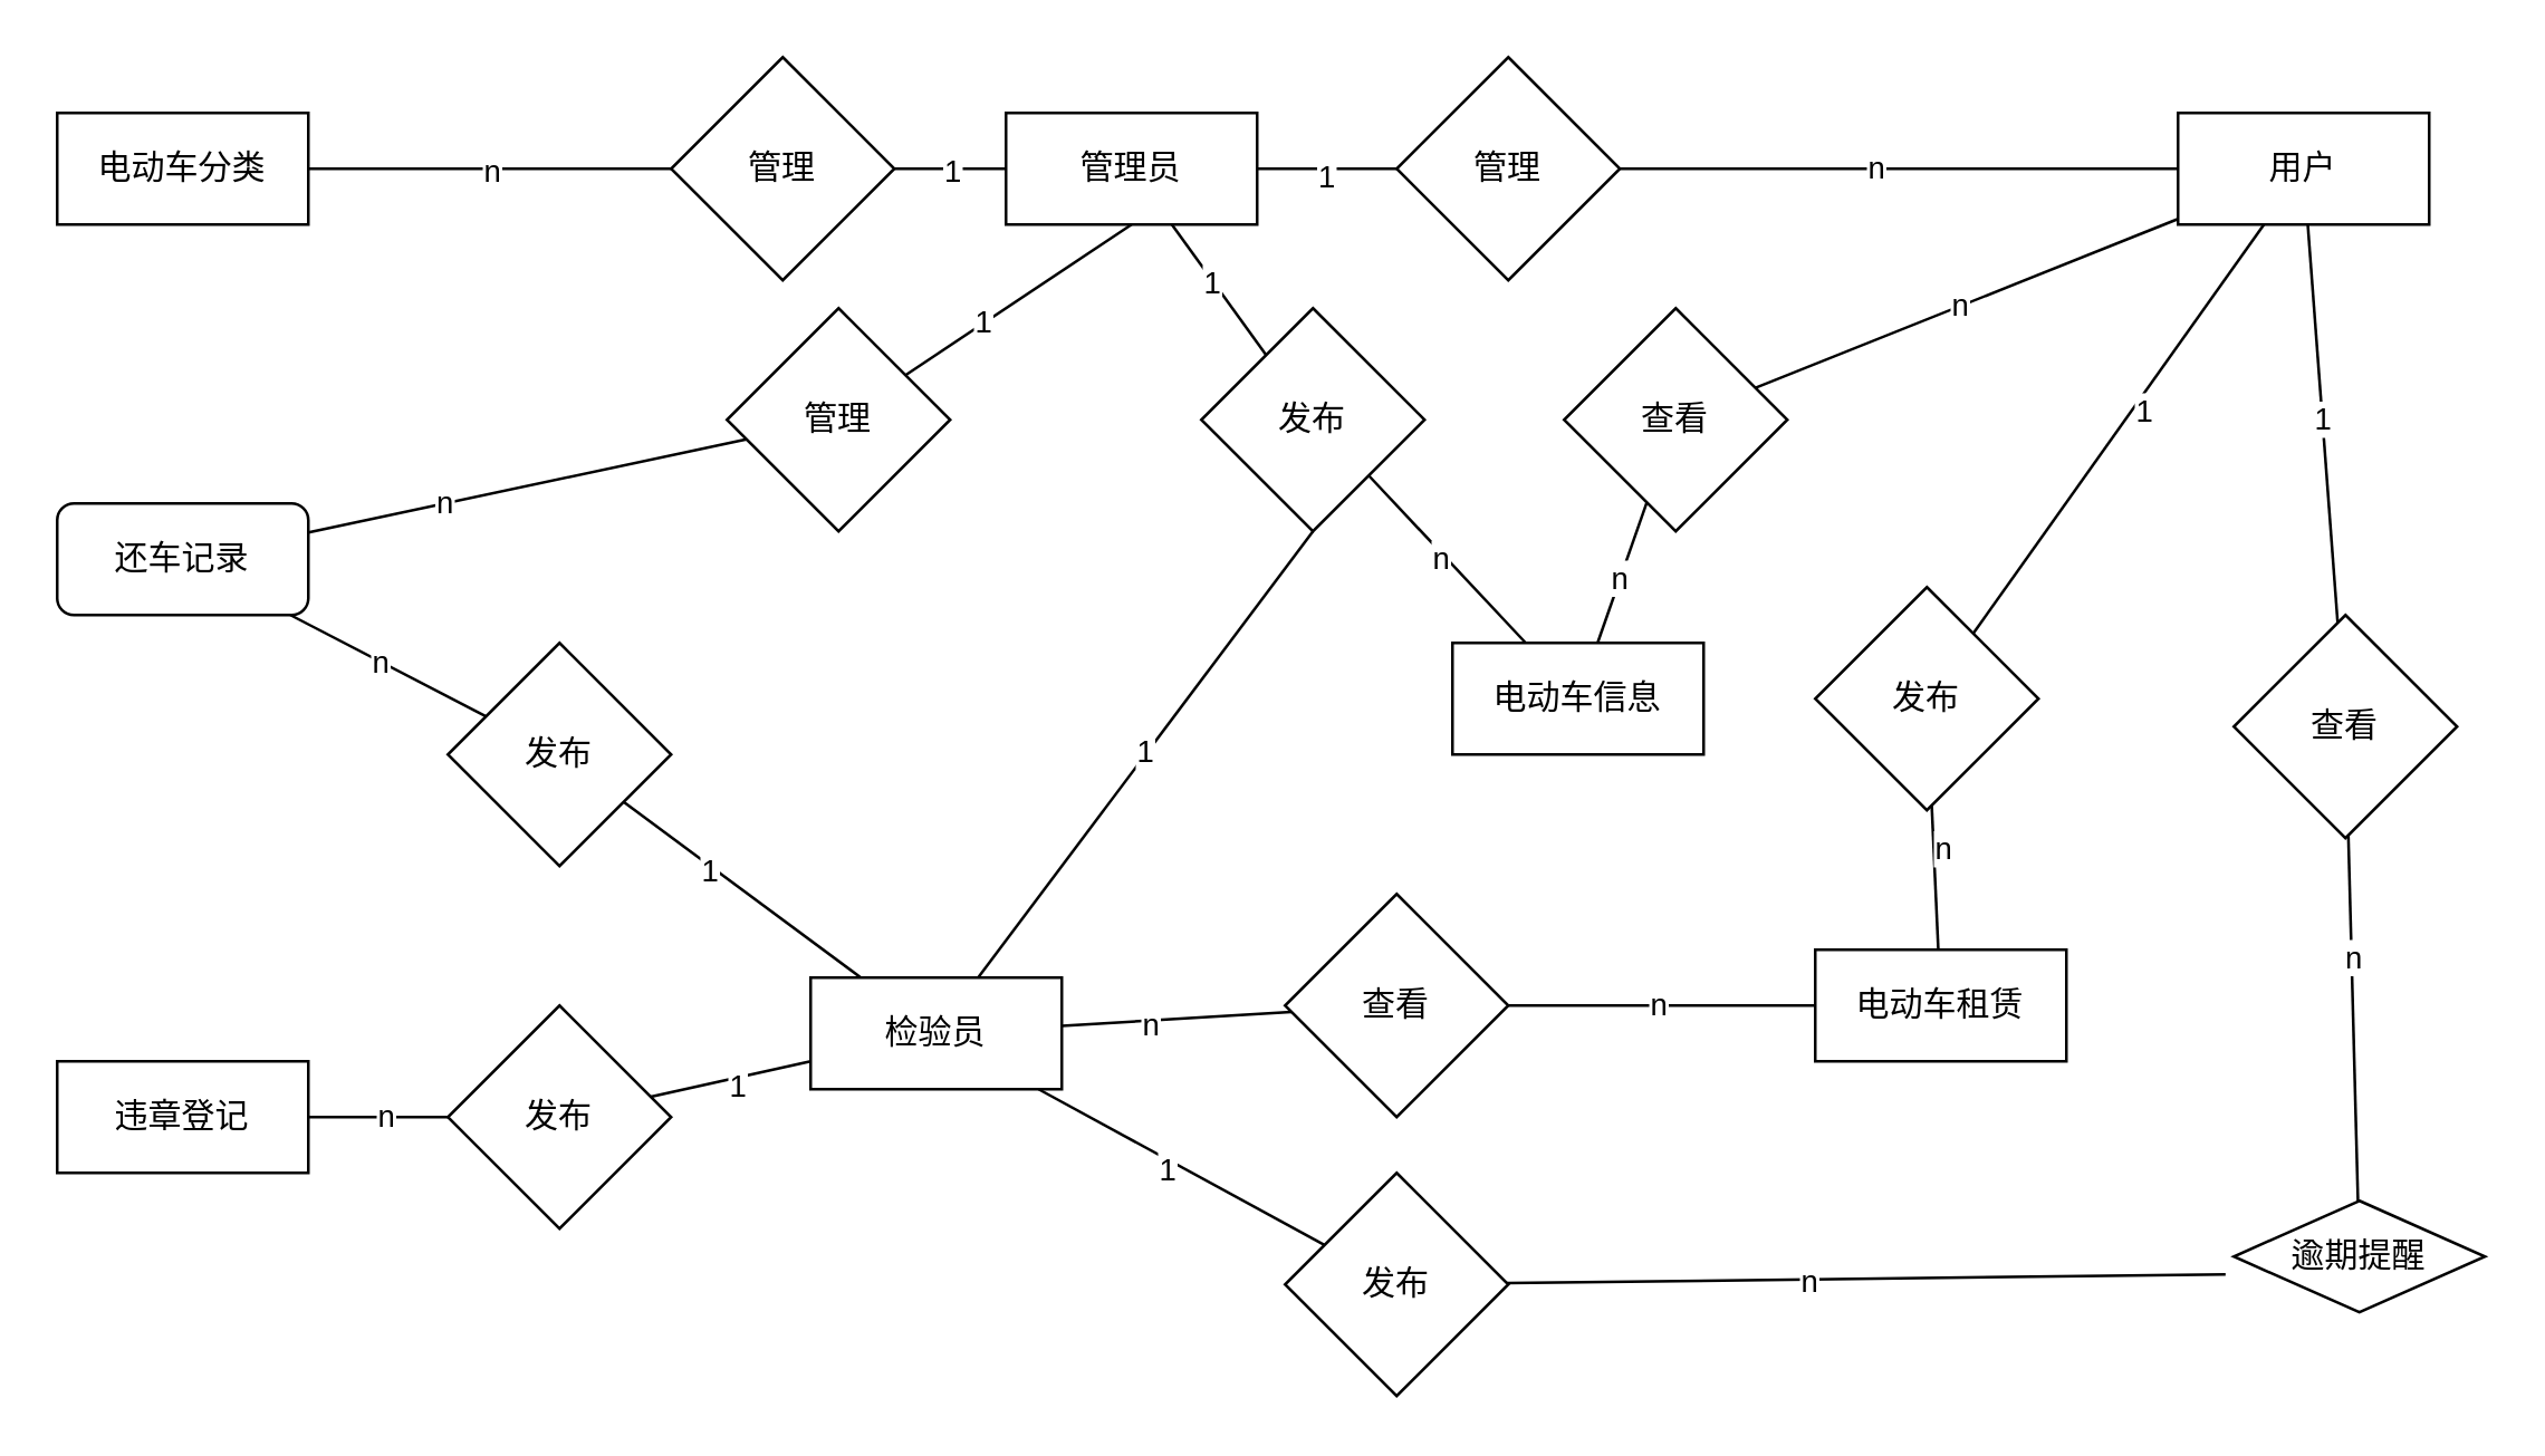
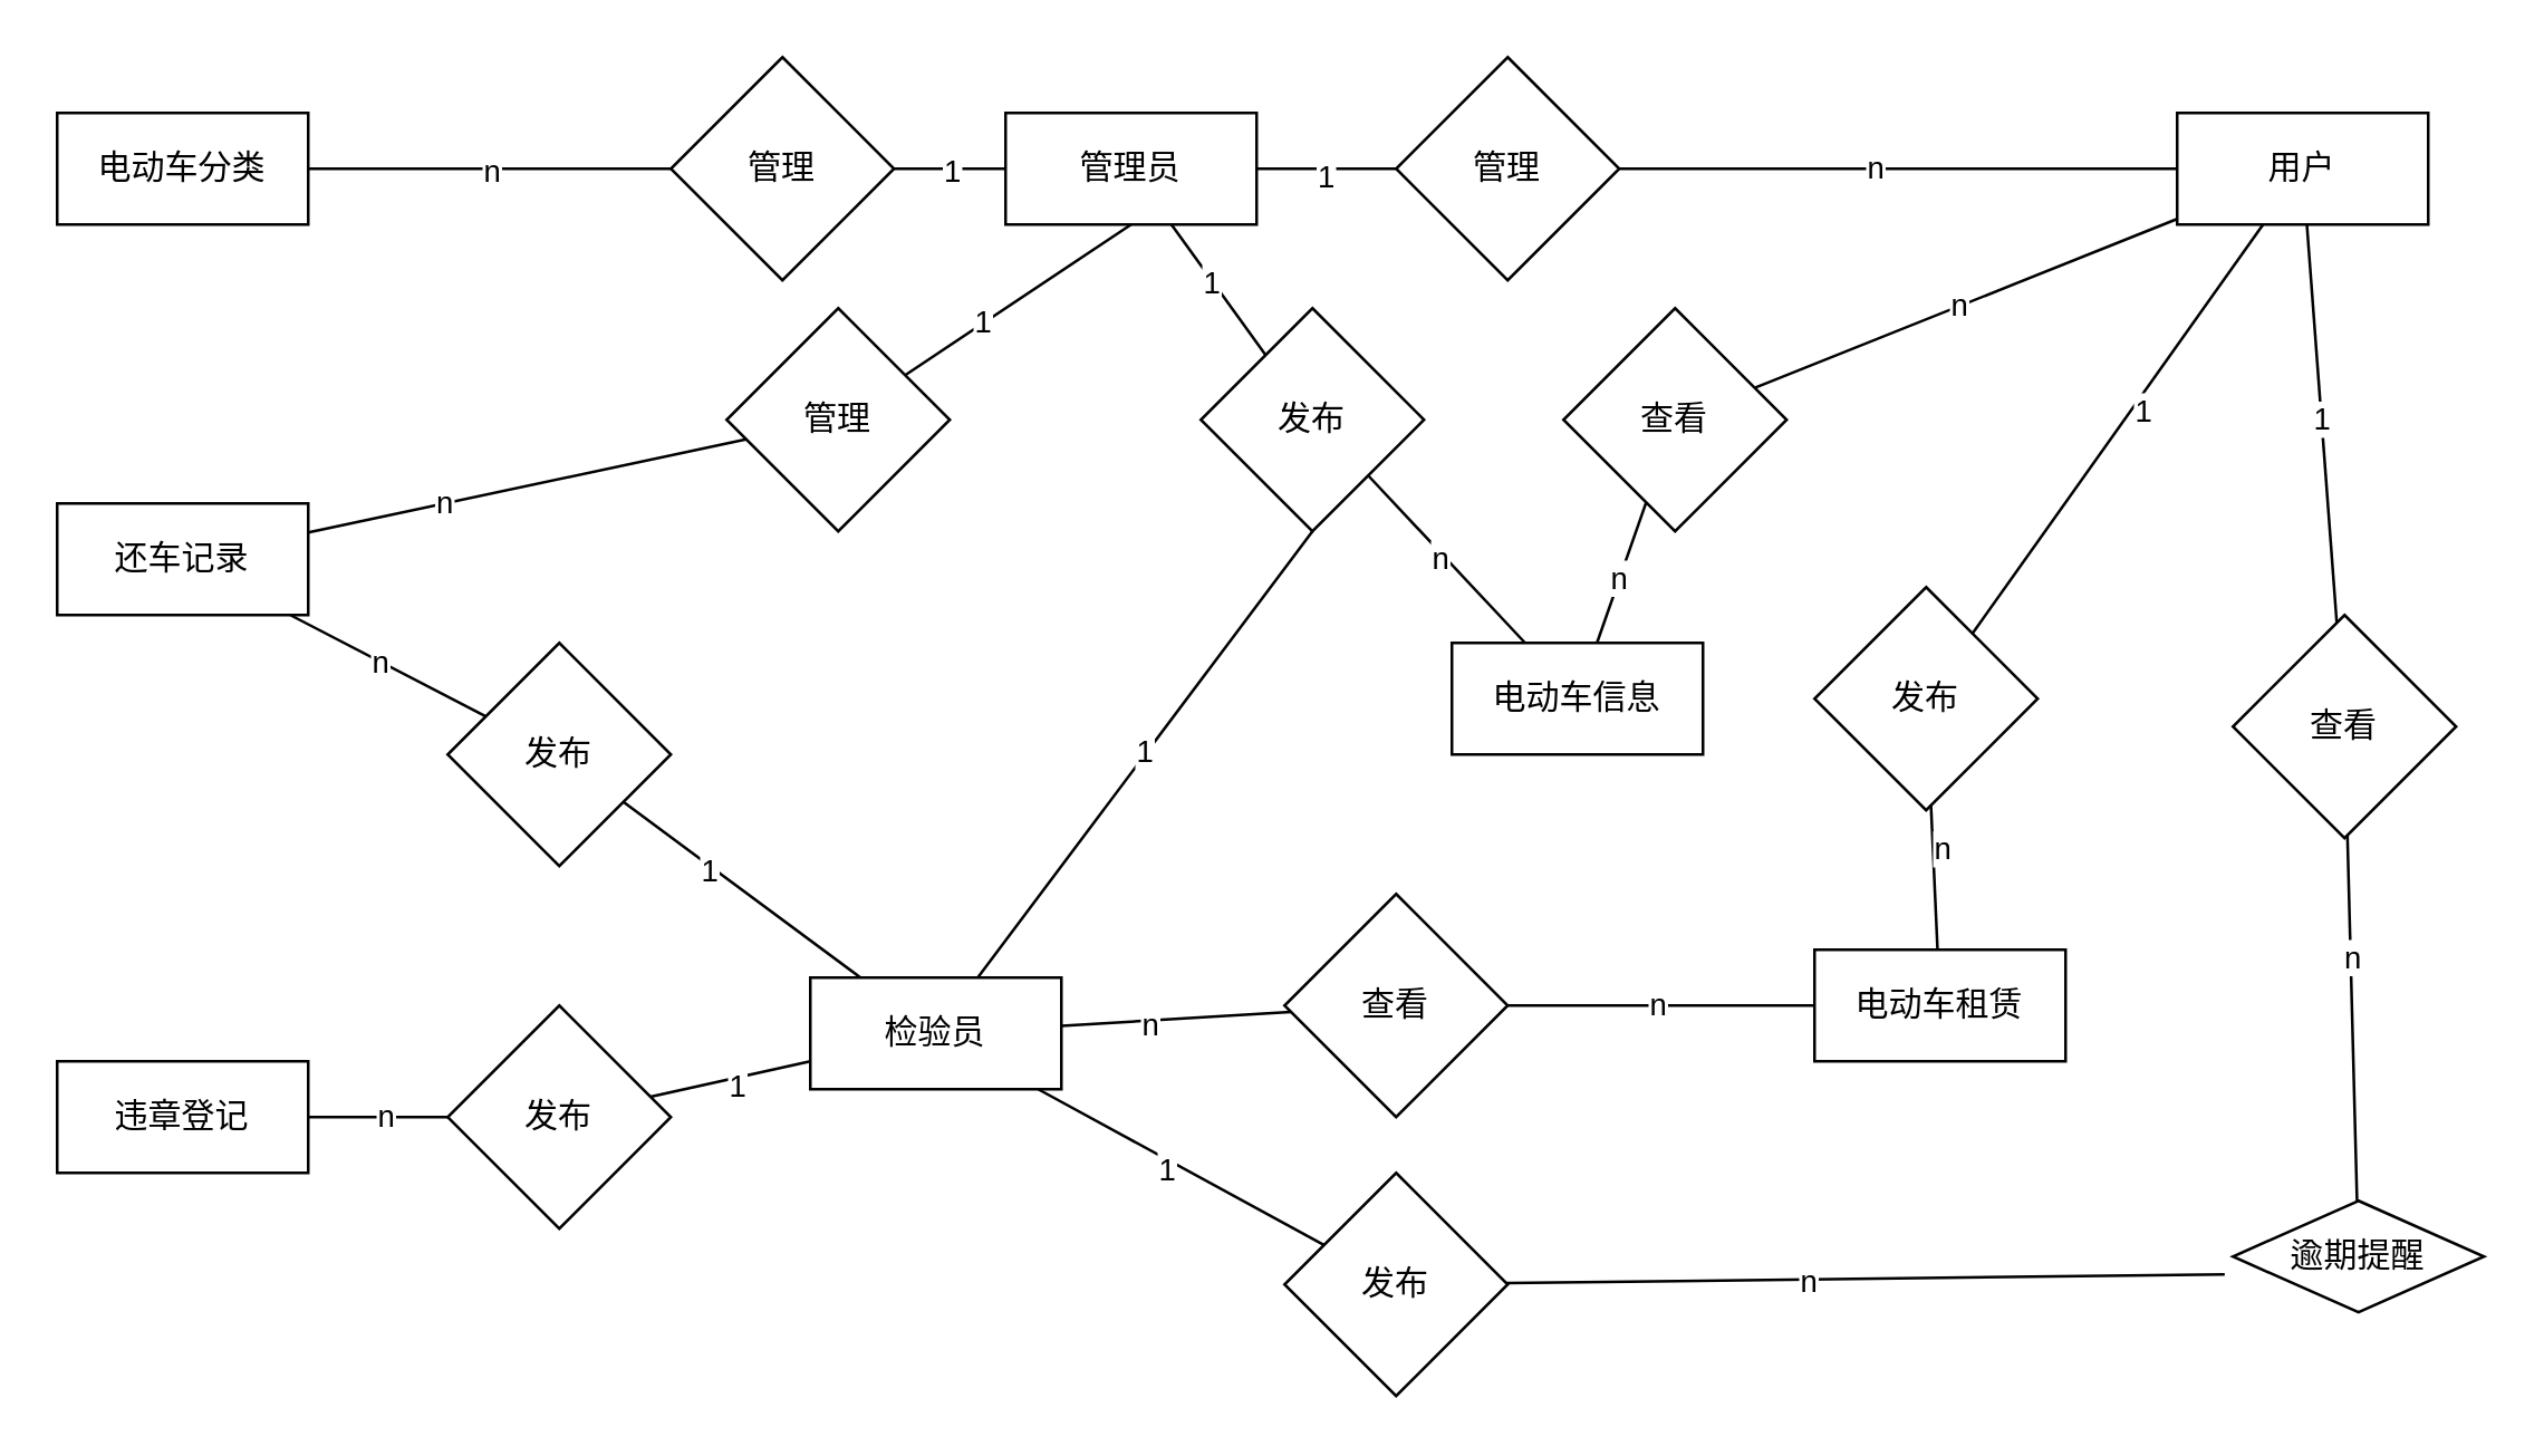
- <mxCell id="27" value="还车记录" style="whiteSpace=wrap;html=1;rounded=1;" vertex="1" parent="1"><mxGeometry x="20" y="180" width="90" height="40" as="geometry" /></mxCell>
+ <mxCell id="27" value="还车记录" style="rounded=0;whiteSpace=wrap;html=1;" vertex="1" parent="1"><mxGeometry x="20" y="180" width="90" height="40" as="geometry" /></mxCell>
